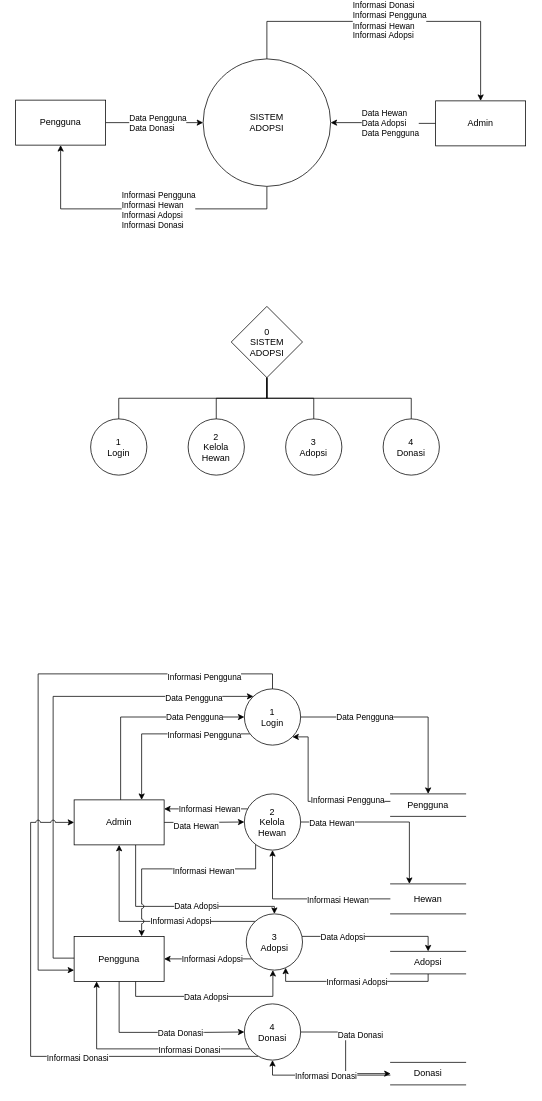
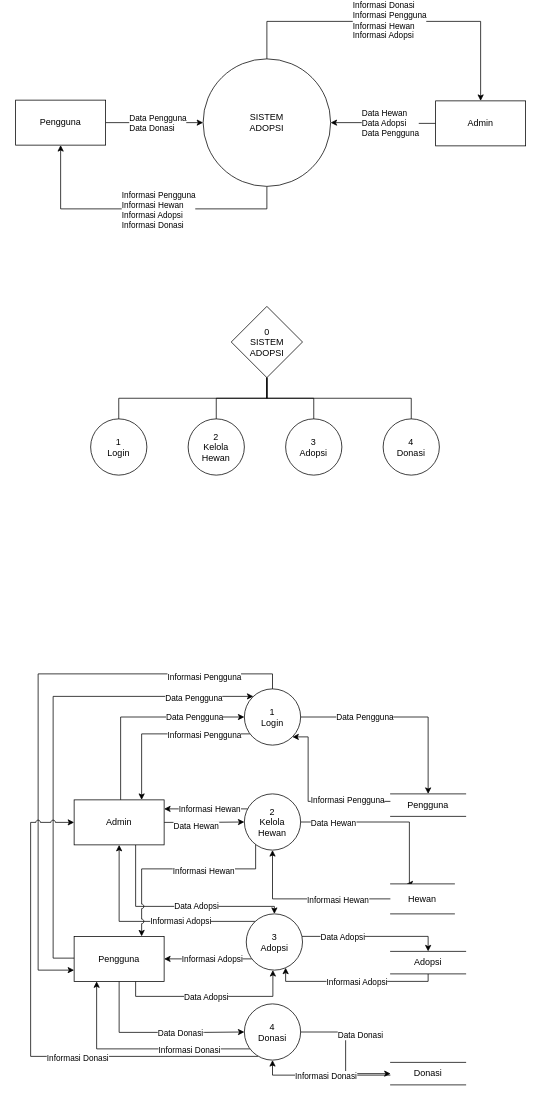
- <mxCell id="62" value="Hewan" style="html=1;dashed=0;whiteSpace=wrap;shape=partialRectangle;right=0;left=0;" vertex="1" parent="1"><mxGeometry x="520" y="1170" width="100" height="40" as="geometry" /></mxCell>
+ <mxCell id="62" value="Hewan" style="html=1;dashed=0;whiteSpace=wrap;shape=partialRectangle;right=0;left=0;" vertex="1" parent="1"><mxGeometry x="520" y="1170" width="85" height="40" as="geometry" /></mxCell>
